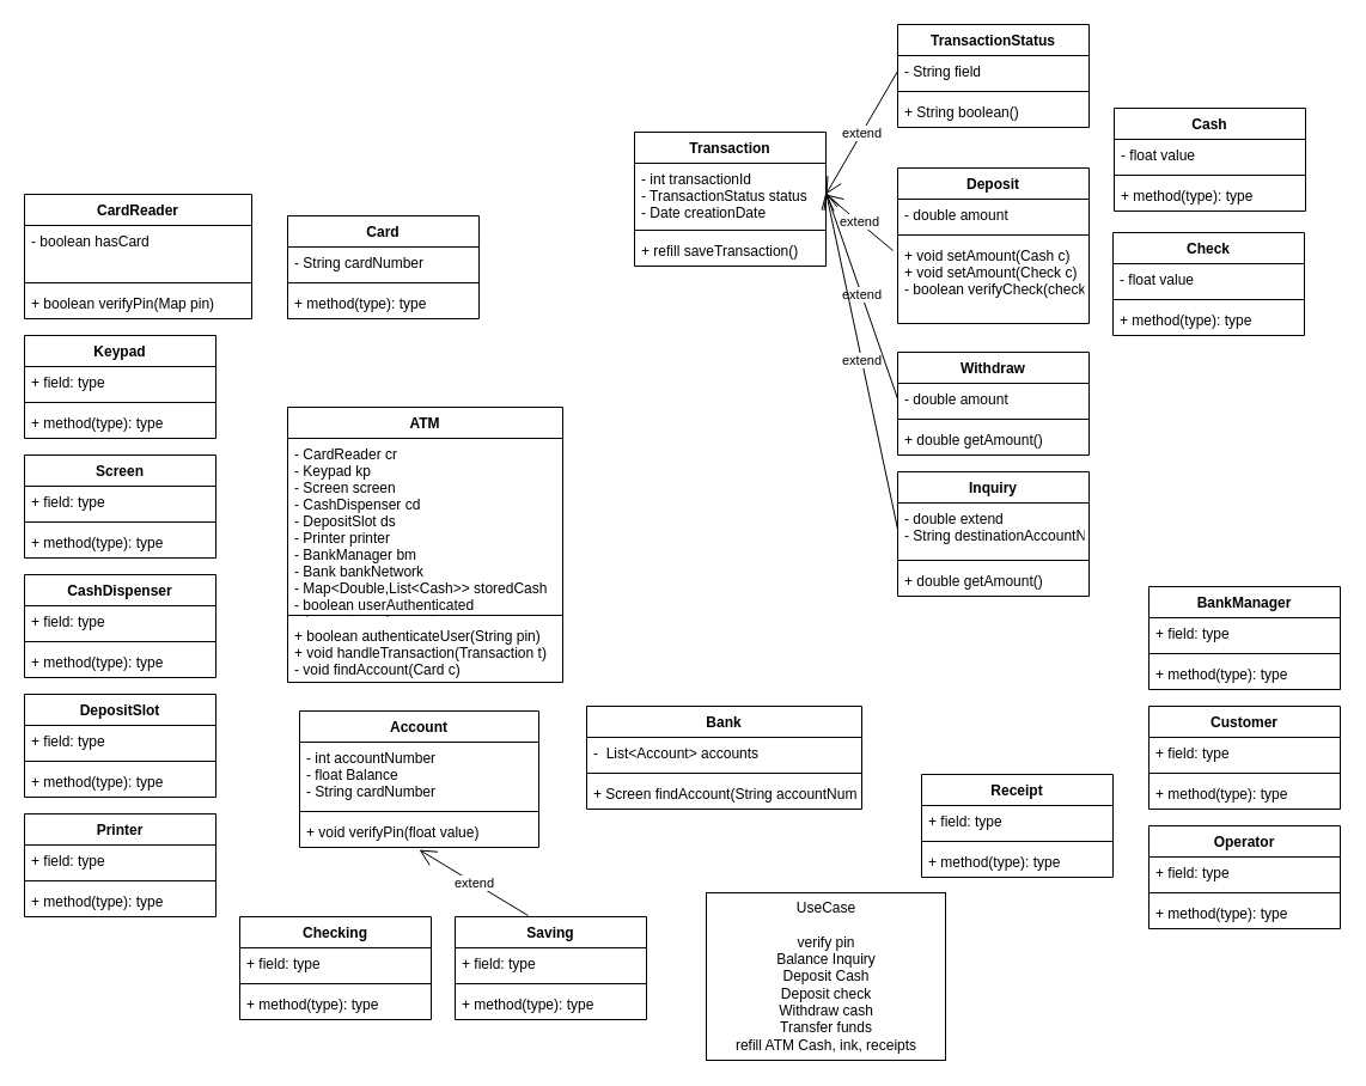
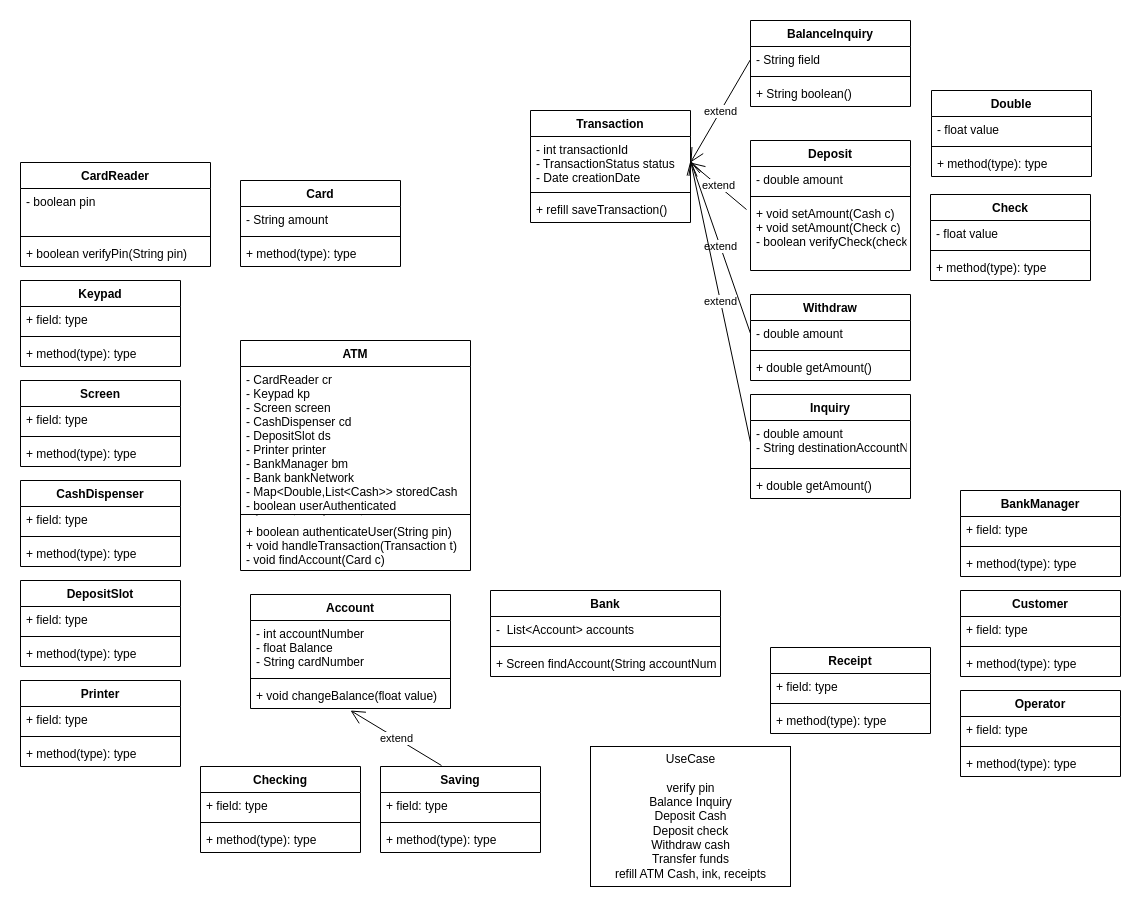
- <mxCell id="75" value="TransactionStatus" style="swimlane;fontStyle=1;align=center;verticalAlign=top;childLayout=stackLayout;horizontal=1;startSize=26;horizontalStack=0;resizeParent=1;resizeParentMax=0;resizeLast=0;collapsible=1;marginBottom=0;" vertex="1" parent="1"><mxGeometry x="750" y="20" width="160" height="86" as="geometry" /></mxCell>
+ <mxCell id="75" value="BalanceInquiry" style="swimlane;fontStyle=1;align=center;verticalAlign=top;childLayout=stackLayout;horizontal=1;startSize=26;horizontalStack=0;resizeParent=1;resizeParentMax=0;resizeLast=0;collapsible=1;marginBottom=0;" vertex="1" parent="1"><mxGeometry x="750" y="20" width="160" height="86" as="geometry" /></mxCell>
- <mxCell id="63" value="Cash" style="swimlane;fontStyle=1;align=center;verticalAlign=top;childLayout=stackLayout;horizontal=1;startSize=26;horizontalStack=0;resizeParent=1;resizeParentMax=0;resizeLast=0;collapsible=1;marginBottom=0;" vertex="1" parent="1"><mxGeometry x="931" y="90" width="160" height="86" as="geometry" /></mxCell>
+ <mxCell id="63" value="Double" style="swimlane;fontStyle=1;align=center;verticalAlign=top;childLayout=stackLayout;horizontal=1;startSize=26;horizontalStack=0;resizeParent=1;resizeParentMax=0;resizeLast=0;collapsible=1;marginBottom=0;" vertex="1" parent="1"><mxGeometry x="931" y="90" width="160" height="86" as="geometry" /></mxCell>
- <mxCell id="7" value="- boolean hasCard" style="text;strokeColor=none;fillColor=none;align=left;verticalAlign=top;spacingLeft=4;spacingRight=4;overflow=hidden;rotatable=0;points=[[0,0.5],[1,0.5]];portConstraint=eastwest;" vertex="1" parent="6"><mxGeometry y="26" width="190" height="44" as="geometry" /></mxCell>
+ <mxCell id="7" value="- boolean pin" style="text;strokeColor=none;fillColor=none;align=left;verticalAlign=top;spacingLeft=4;spacingRight=4;overflow=hidden;rotatable=0;points=[[0,0.5],[1,0.5]];portConstraint=eastwest;" vertex="1" parent="6"><mxGeometry y="26" width="190" height="44" as="geometry" /></mxCell>
- <mxCell id="44" value="- String cardNumber" style="text;strokeColor=none;fillColor=none;align=left;verticalAlign=top;spacingLeft=4;spacingRight=4;overflow=hidden;rotatable=0;points=[[0,0.5],[1,0.5]];portConstraint=eastwest;" vertex="1" parent="43"><mxGeometry y="26" width="160" height="26" as="geometry" /></mxCell>
+ <mxCell id="44" value="- String amount" style="text;strokeColor=none;fillColor=none;align=left;verticalAlign=top;spacingLeft=4;spacingRight=4;overflow=hidden;rotatable=0;points=[[0,0.5],[1,0.5]];portConstraint=eastwest;" vertex="1" parent="43"><mxGeometry y="26" width="160" height="26" as="geometry" /></mxCell>
- <mxCell id="9" value="+ boolean verifyPin(Map pin)" style="text;strokeColor=none;fillColor=none;align=left;verticalAlign=top;spacingLeft=4;spacingRight=4;overflow=hidden;rotatable=0;points=[[0,0.5],[1,0.5]];portConstraint=eastwest;" vertex="1" parent="6"><mxGeometry y="78" width="190" height="26" as="geometry" /></mxCell>
+ <mxCell id="9" value="+ boolean verifyPin(String pin)" style="text;strokeColor=none;fillColor=none;align=left;verticalAlign=top;spacingLeft=4;spacingRight=4;overflow=hidden;rotatable=0;points=[[0,0.5],[1,0.5]];portConstraint=eastwest;" vertex="1" parent="6"><mxGeometry y="78" width="190" height="26" as="geometry" /></mxCell>
- <mxCell id="92" value="- double extend&#10;- String destinationAccountNumber    " style="text;strokeColor=none;fillColor=none;align=left;verticalAlign=top;spacingLeft=4;spacingRight=4;overflow=hidden;rotatable=0;points=[[0,0.5],[1,0.5]];portConstraint=eastwest;" vertex="1" parent="91"><mxGeometry y="26" width="160" height="44" as="geometry" /></mxCell>
+ <mxCell id="92" value="- double amount&#10;- String destinationAccountNumber    " style="text;strokeColor=none;fillColor=none;align=left;verticalAlign=top;spacingLeft=4;spacingRight=4;overflow=hidden;rotatable=0;points=[[0,0.5],[1,0.5]];portConstraint=eastwest;" vertex="1" parent="91"><mxGeometry y="26" width="160" height="44" as="geometry" /></mxCell>
- <mxCell id="33" value="+ void verifyPin(float value)" style="text;strokeColor=none;fillColor=none;align=left;verticalAlign=top;spacingLeft=4;spacingRight=4;overflow=hidden;rotatable=0;points=[[0,0.5],[1,0.5]];portConstraint=eastwest;" vertex="1" parent="30"><mxGeometry y="88" width="200" height="26" as="geometry" /></mxCell>
+ <mxCell id="33" value="+ void changeBalance(float value)" style="text;strokeColor=none;fillColor=none;align=left;verticalAlign=top;spacingLeft=4;spacingRight=4;overflow=hidden;rotatable=0;points=[[0,0.5],[1,0.5]];portConstraint=eastwest;" vertex="1" parent="30"><mxGeometry y="88" width="200" height="26" as="geometry" /></mxCell>
